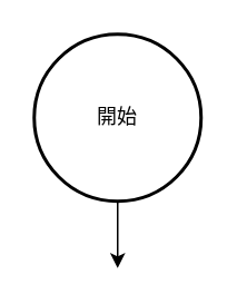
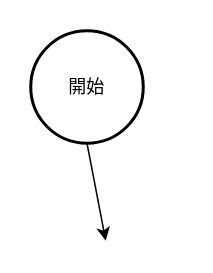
- <mxCell id="2" value="開始" style="strokeWidth=2;html=1;shape=mxgraph.flowchart.start_2;whiteSpace=wrap;" vertex="1" parent="1"><mxGeometry x="20" y="20" width="100" height="100" as="geometry" /></mxCell>
+ <mxCell id="2" value="開始" style="strokeWidth=2;html=1;shape=mxgraph.flowchart.start_2;whiteSpace=wrap;" vertex="1" parent="1"><mxGeometry x="20" y="20" width="75" height="75" as="geometry" /></mxCell>
